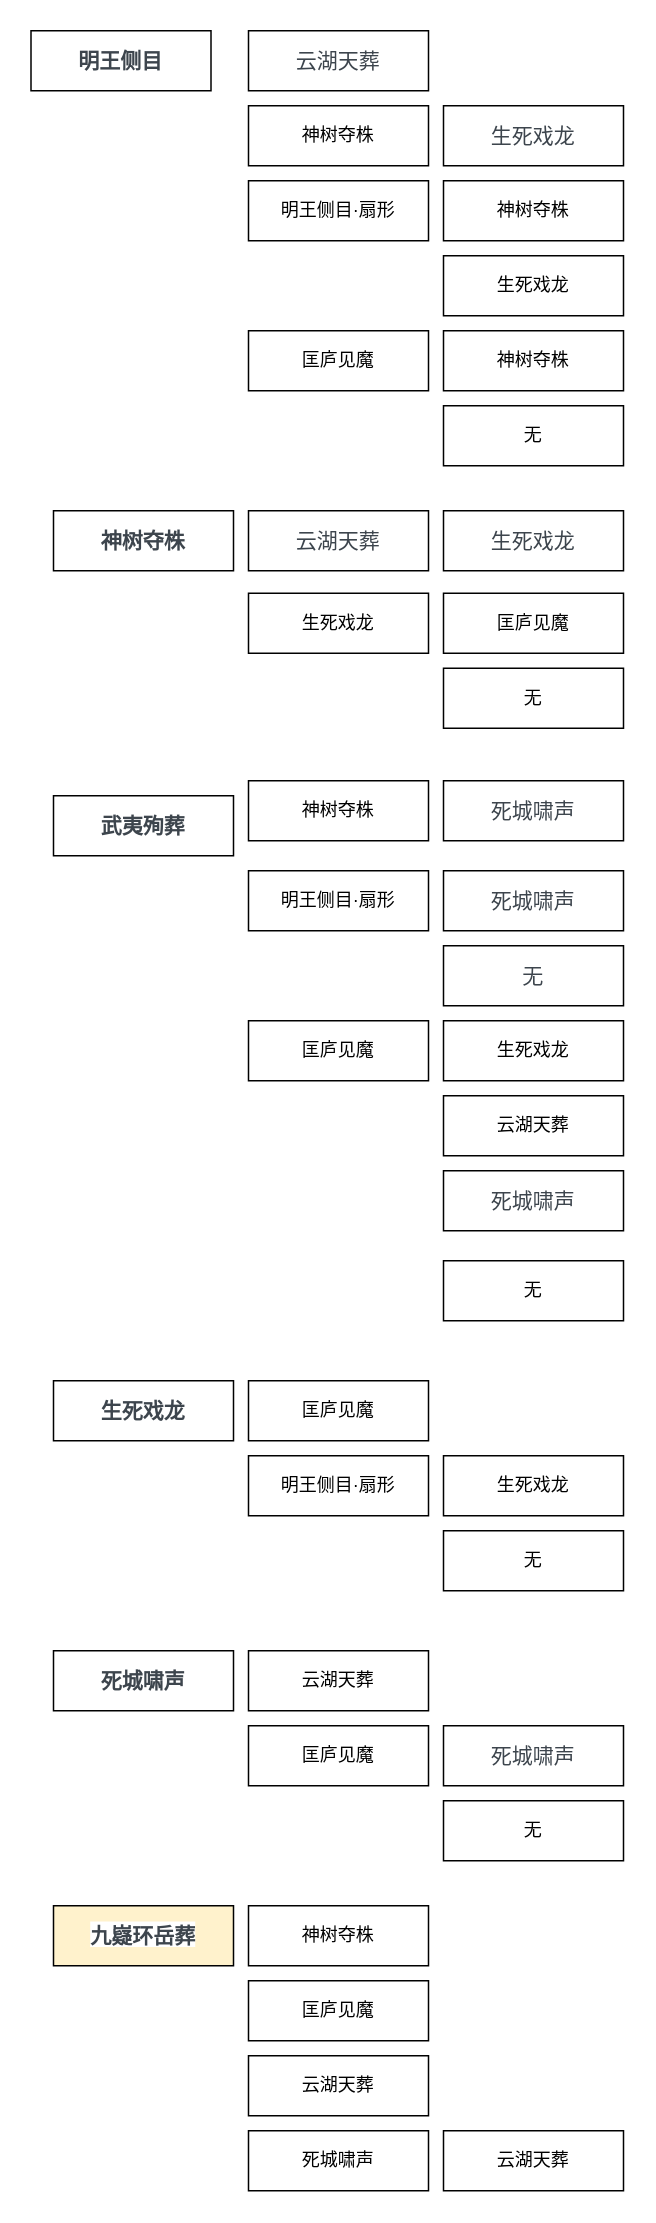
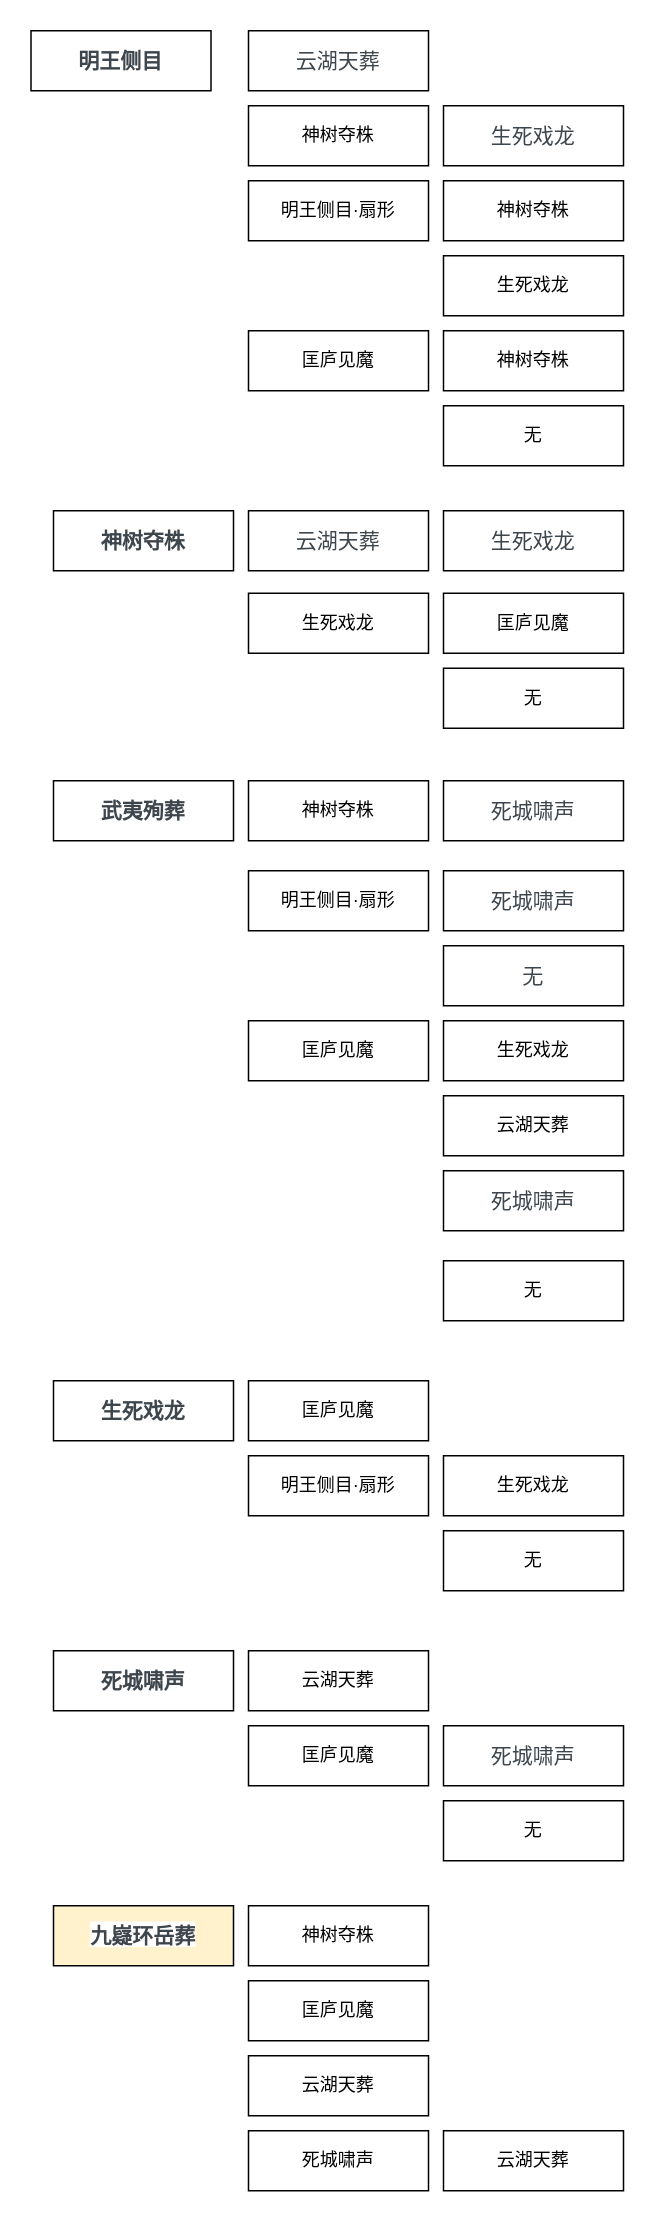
- <mxCell id="17" value="&lt;strong style=&quot;outline: none; max-width: 100%; box-sizing: border-box; color: rgb(61, 69, 77); font-family: -apple-system, BlinkMacSystemFont, &amp;quot;Segoe UI&amp;quot;, &amp;quot;Microsoft YaHei&amp;quot;, &amp;quot;Trebuchet MS&amp;quot;, Calibri, &amp;quot;Helvetica Neue&amp;quot;, Helvetica, sans-serif; font-size: 14px; text-align: start; background-color: rgb(255, 255, 255);&quot;&gt;武夷殉葬&lt;/strong&gt;" style="rounded=0;whiteSpace=wrap;html=1;" vertex="1" parent="1"><mxGeometry x="35" y="530" width="120" height="40" as="geometry" /></mxCell>
+ <mxCell id="17" value="&lt;strong style=&quot;outline: none; max-width: 100%; box-sizing: border-box; color: rgb(61, 69, 77); font-family: -apple-system, BlinkMacSystemFont, &amp;quot;Segoe UI&amp;quot;, &amp;quot;Microsoft YaHei&amp;quot;, &amp;quot;Trebuchet MS&amp;quot;, Calibri, &amp;quot;Helvetica Neue&amp;quot;, Helvetica, sans-serif; font-size: 14px; text-align: start; background-color: rgb(255, 255, 255);&quot;&gt;武夷殉葬&lt;/strong&gt;" style="rounded=0;whiteSpace=wrap;html=1;" vertex="1" parent="1"><mxGeometry y="520" width="120" height="40" as="geometry" x="35" /></mxCell>
